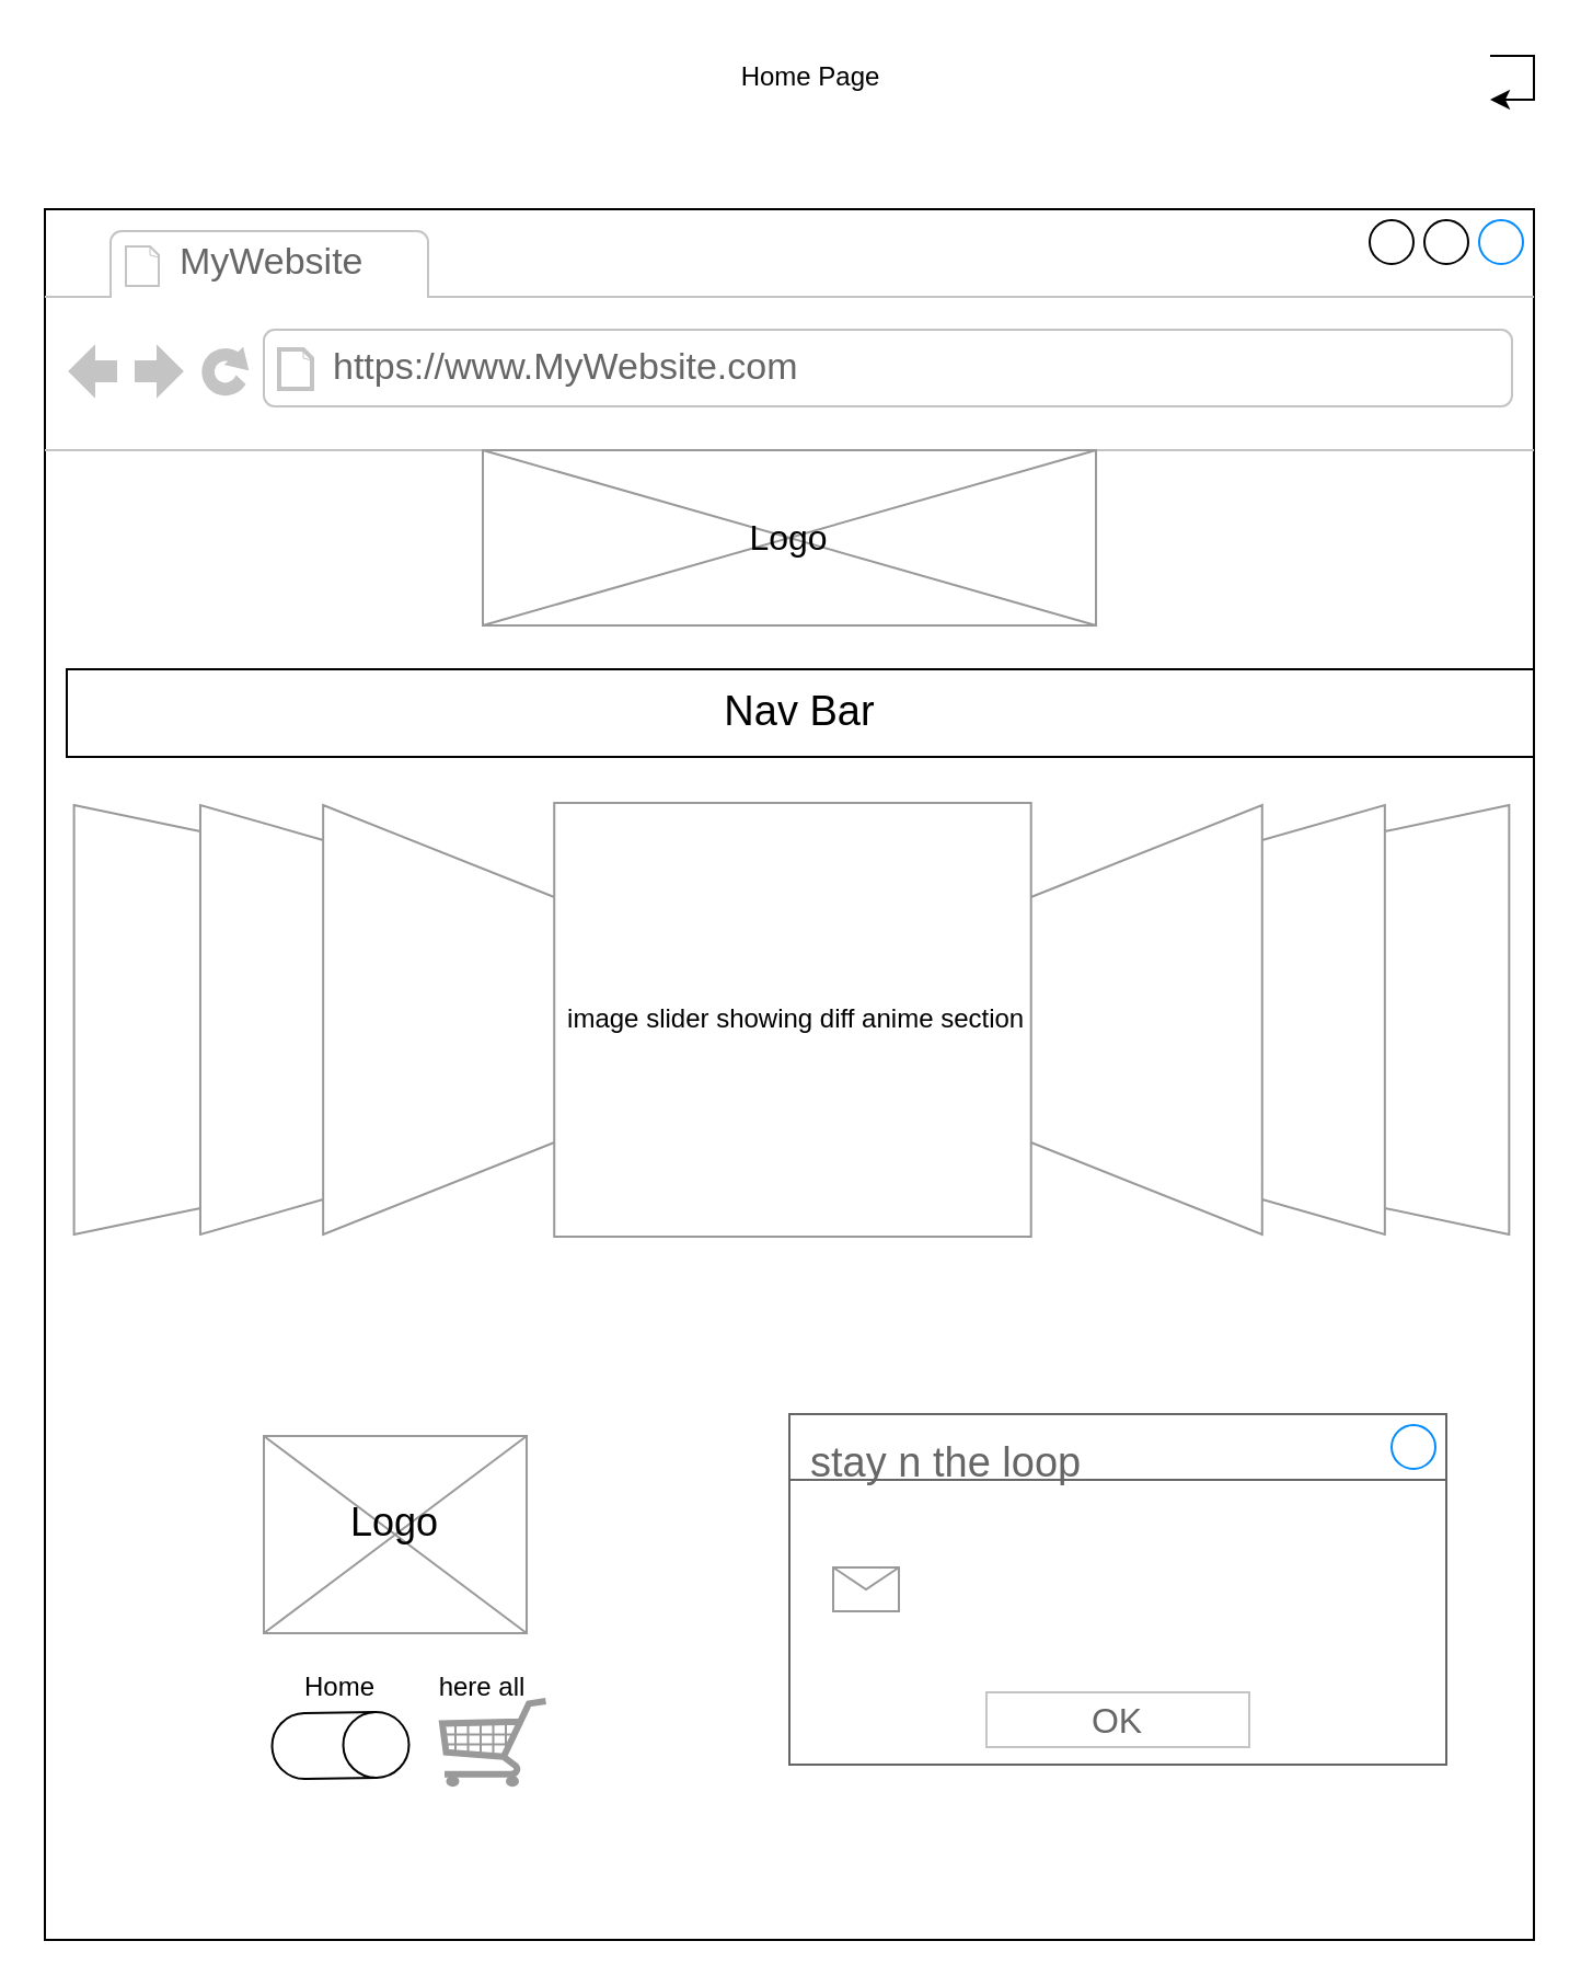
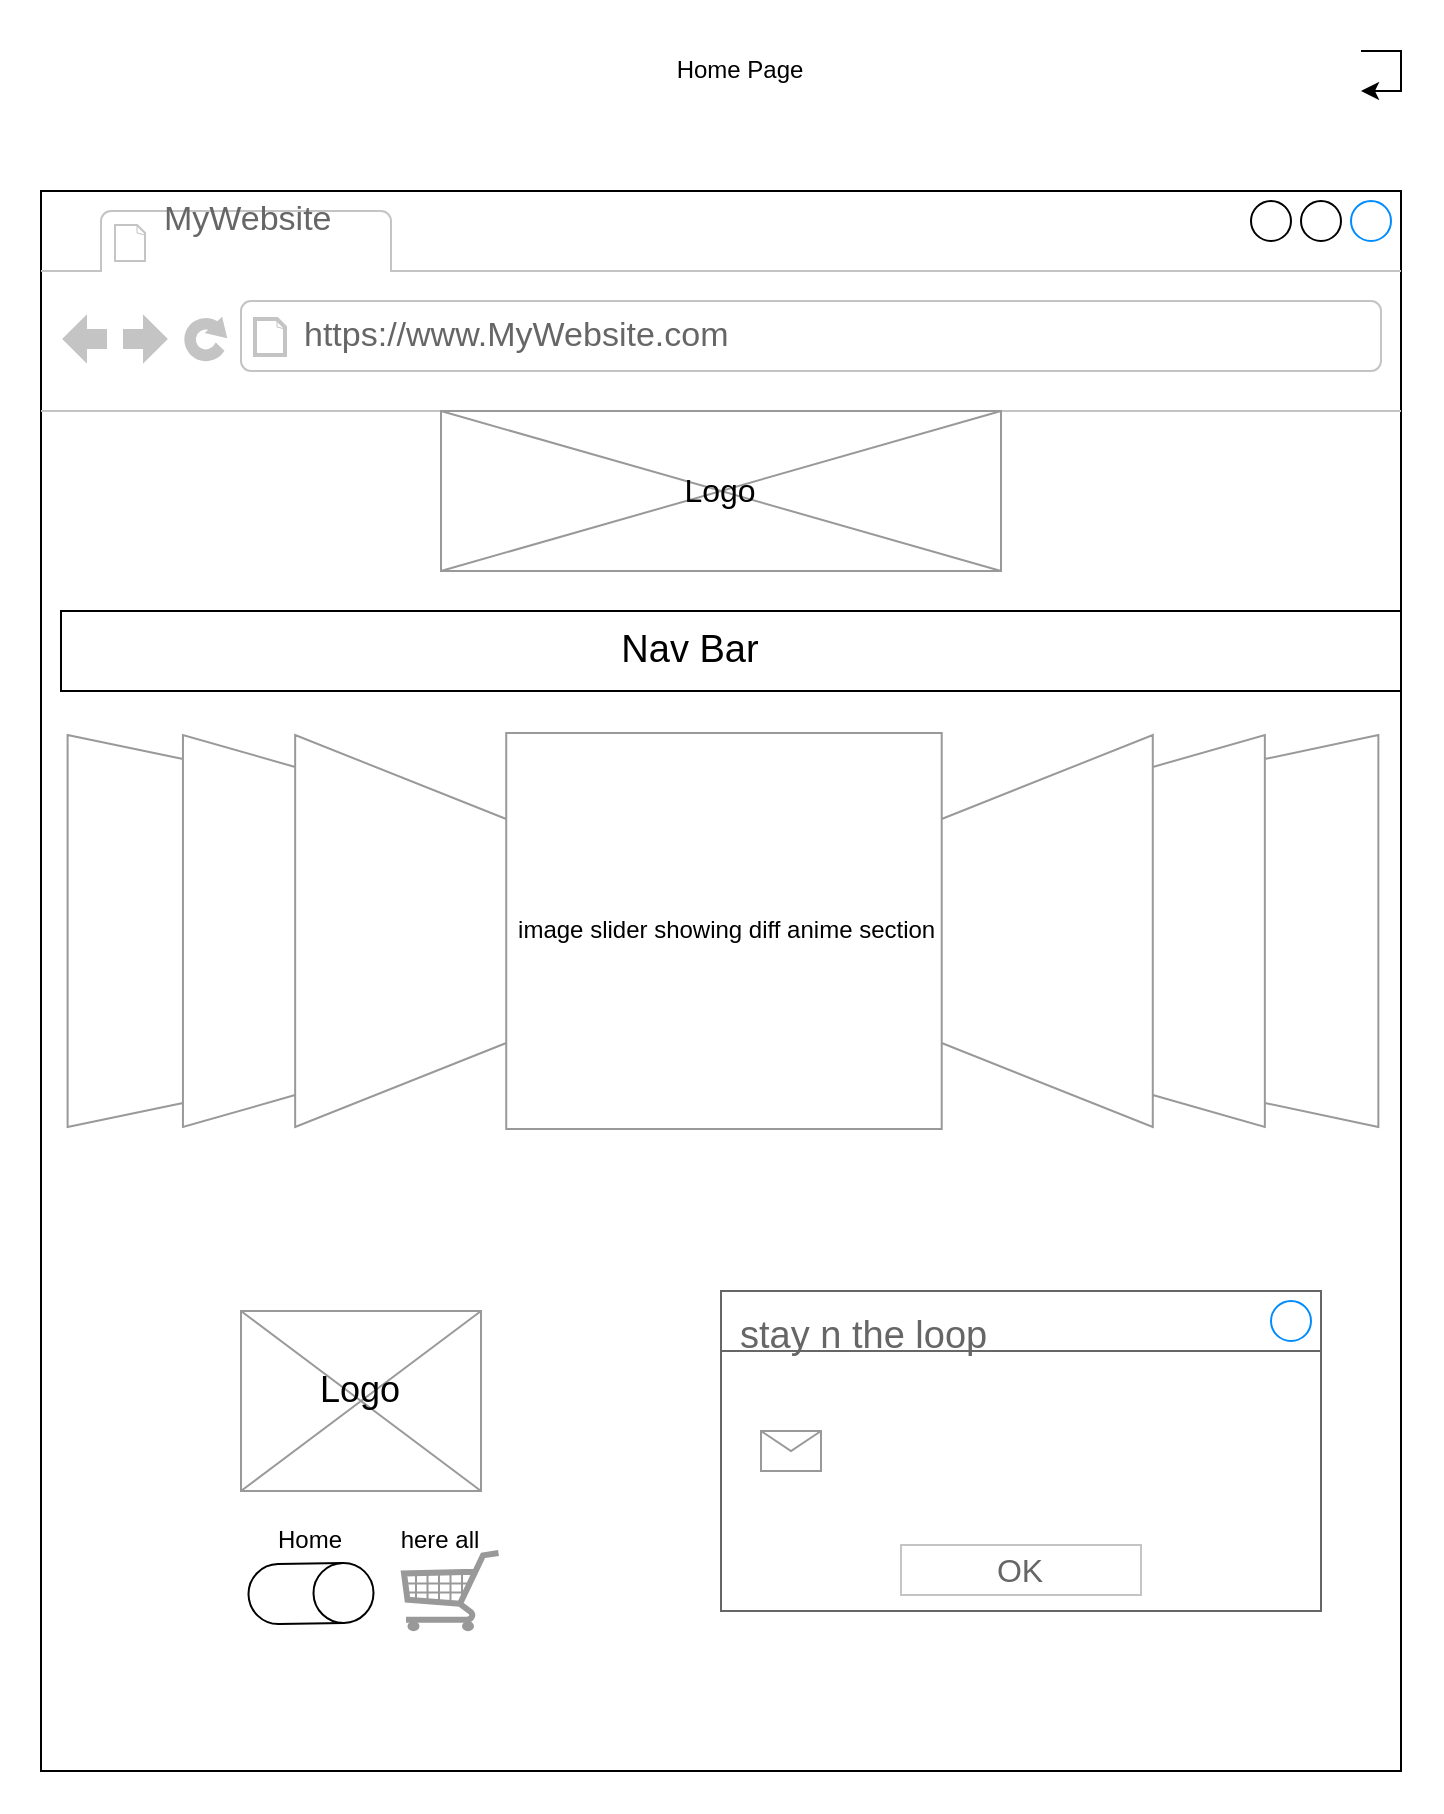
- <mxCell id="3" value="MyWebsite" style="strokeWidth=1;shadow=0;dashed=0;align=center;html=1;shape=mxgraph.mockup.containers.anchor;fontSize=17;fontColor=#666666;align=left;whiteSpace=wrap;" vertex="1" parent="2"><mxGeometry x="60" y="12" width="110" height="26" as="geometry" /></mxCell>
+ <mxCell id="3" value="MyWebsite" style="strokeWidth=1;shadow=0;dashed=0;align=center;html=1;shape=mxgraph.mockup.containers.anchor;fontSize=17;fontColor=#666666;align=left;whiteSpace=wrap;" vertex="1" parent="2"><mxGeometry x="60" y="2" width="110" height="26" as="geometry" /></mxCell>
- <mxCell id="8" value="&lt;font style=&quot;font-size: 19px;&quot;&gt;Nav Bar&lt;/font&gt;" style="text;html=1;align=center;verticalAlign=middle;whiteSpace=wrap;rounded=0;" vertex="1" parent="2"><mxGeometry x="180" y="215" width="330" height="30" as="geometry" /></mxCell>
+ <mxCell id="8" value="&lt;font style=&quot;font-size: 19px;&quot;&gt;Nav Bar&lt;/font&gt;" style="text;html=1;align=center;verticalAlign=middle;whiteSpace=wrap;rounded=0;" vertex="1" parent="2"><mxGeometry x="160" y="215" width="330" height="30" as="geometry" /></mxCell>
